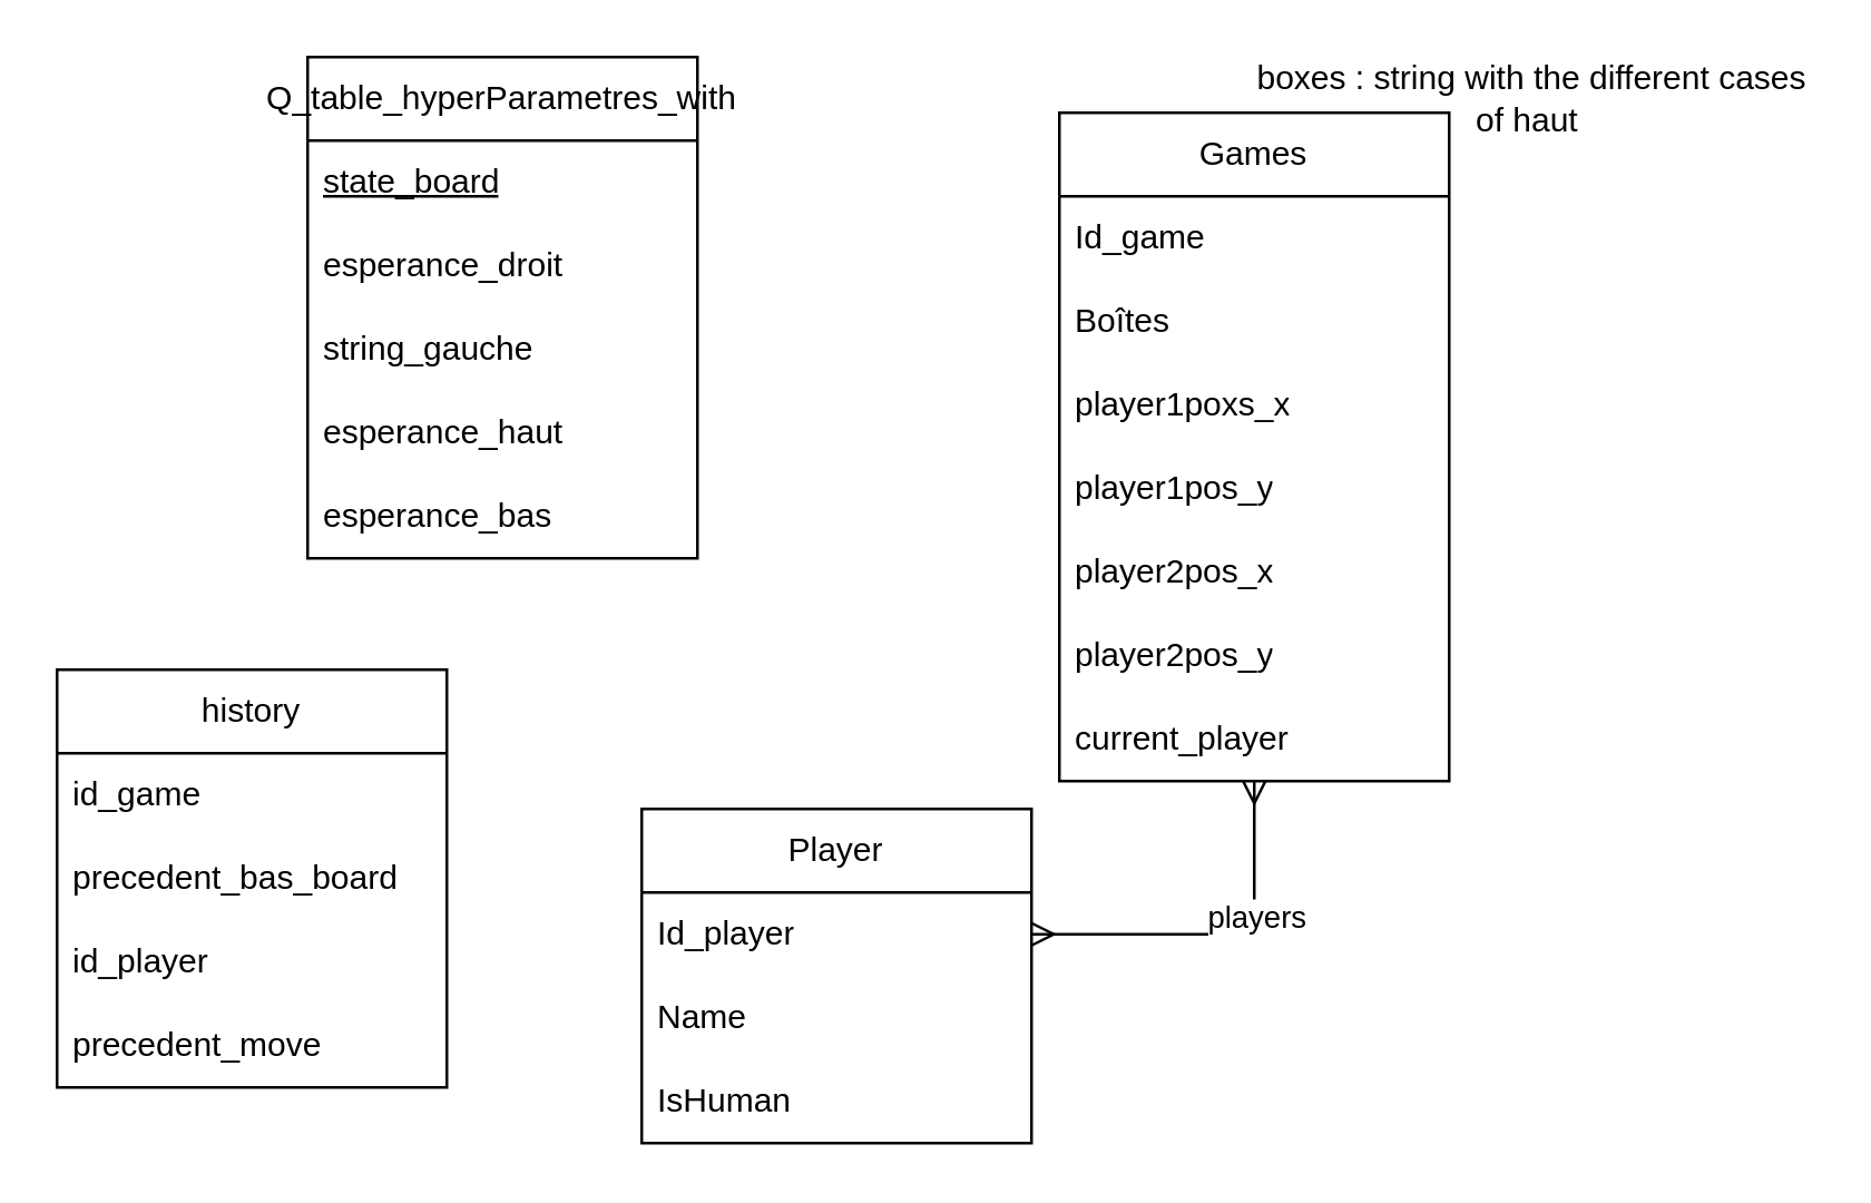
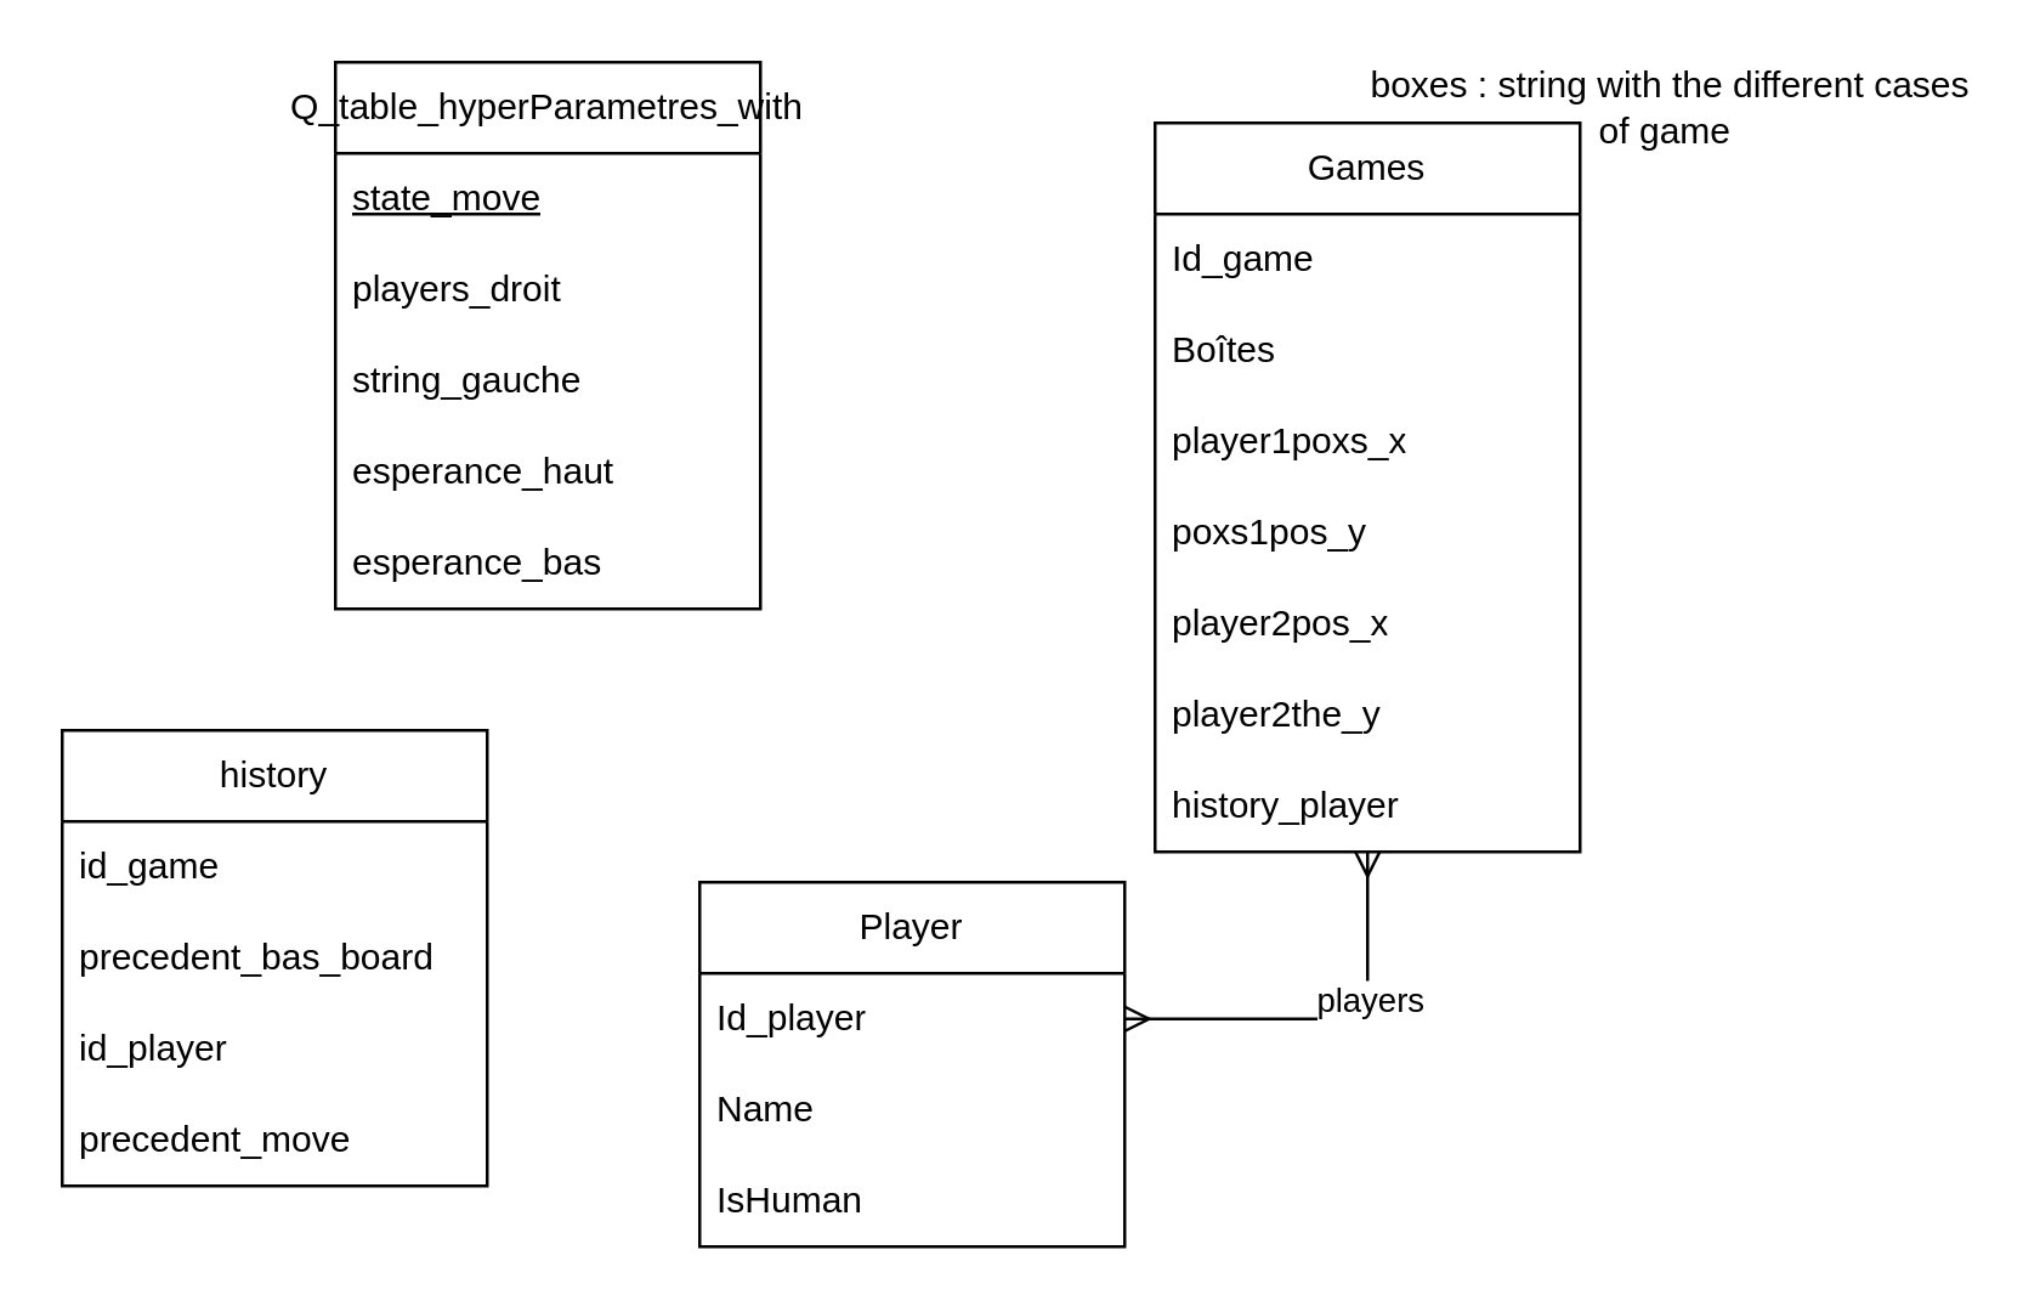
- <mxCell id="16" value="boxes : string with the different cases of haut&amp;nbsp;" style="text;html=1;align=center;verticalAlign=middle;whiteSpace=wrap;rounded=0;" parent="1" vertex="1"><mxGeometry x="450" y="20" width="200" height="30" as="geometry" /></mxCell>
+ <mxCell id="16" value="boxes : string with the different cases of game&amp;nbsp;" style="text;html=1;align=center;verticalAlign=middle;whiteSpace=wrap;rounded=0;" parent="1" vertex="1"><mxGeometry x="450" y="20" width="200" height="30" as="geometry" /></mxCell>
- <mxCell id="18" value="&lt;u&gt;state_board&lt;/u&gt;" style="text;strokeColor=none;fillColor=none;align=left;verticalAlign=middle;spacingLeft=4;spacingRight=4;overflow=hidden;points=[[0,0.5],[1,0.5]];portConstraint=eastwest;rotatable=0;whiteSpace=wrap;html=1;" parent="17" vertex="1"><mxGeometry y="30" width="140" height="30" as="geometry" /></mxCell>
+ <mxCell id="18" value="&lt;u&gt;state_move&lt;/u&gt;" style="text;strokeColor=none;fillColor=none;align=left;verticalAlign=middle;spacingLeft=4;spacingRight=4;overflow=hidden;points=[[0,0.5],[1,0.5]];portConstraint=eastwest;rotatable=0;whiteSpace=wrap;html=1;" parent="17" vertex="1"><mxGeometry y="30" width="140" height="30" as="geometry" /></mxCell>
- <mxCell id="19" value="esperance_droit" style="text;strokeColor=none;fillColor=none;align=left;verticalAlign=middle;spacingLeft=4;spacingRight=4;overflow=hidden;points=[[0,0.5],[1,0.5]];portConstraint=eastwest;rotatable=0;whiteSpace=wrap;html=1;" parent="17" vertex="1"><mxGeometry y="60" width="140" height="30" as="geometry" /></mxCell>
+ <mxCell id="19" value="players_droit" style="text;strokeColor=none;fillColor=none;align=left;verticalAlign=middle;spacingLeft=4;spacingRight=4;overflow=hidden;points=[[0,0.5],[1,0.5]];portConstraint=eastwest;rotatable=0;whiteSpace=wrap;html=1;" parent="17" vertex="1"><mxGeometry y="60" width="140" height="30" as="geometry" /></mxCell>
- <mxCell id="12" value="player1pos_y" style="text;strokeColor=none;fillColor=none;align=left;verticalAlign=middle;spacingLeft=4;spacingRight=4;overflow=hidden;points=[[0,0.5],[1,0.5]];portConstraint=eastwest;rotatable=0;whiteSpace=wrap;html=1;" parent="8" vertex="1"><mxGeometry y="120" width="140" height="30" as="geometry" /></mxCell>
+ <mxCell id="12" value="poxs1pos_y" style="text;strokeColor=none;fillColor=none;align=left;verticalAlign=middle;spacingLeft=4;spacingRight=4;overflow=hidden;points=[[0,0.5],[1,0.5]];portConstraint=eastwest;rotatable=0;whiteSpace=wrap;html=1;" parent="8" vertex="1"><mxGeometry y="120" width="140" height="30" as="geometry" /></mxCell>
- <mxCell id="14" value="player2pos_y" style="text;strokeColor=none;fillColor=none;align=left;verticalAlign=middle;spacingLeft=4;spacingRight=4;overflow=hidden;points=[[0,0.5],[1,0.5]];portConstraint=eastwest;rotatable=0;whiteSpace=wrap;html=1;" parent="8" vertex="1"><mxGeometry y="180" width="140" height="30" as="geometry" /></mxCell>
+ <mxCell id="14" value="player2the_y" style="text;strokeColor=none;fillColor=none;align=left;verticalAlign=middle;spacingLeft=4;spacingRight=4;overflow=hidden;points=[[0,0.5],[1,0.5]];portConstraint=eastwest;rotatable=0;whiteSpace=wrap;html=1;" parent="8" vertex="1"><mxGeometry y="180" width="140" height="30" as="geometry" /></mxCell>
- <mxCell id="15" value="current_player" style="text;strokeColor=none;fillColor=none;align=left;verticalAlign=middle;spacingLeft=4;spacingRight=4;overflow=hidden;points=[[0,0.5],[1,0.5]];portConstraint=eastwest;rotatable=0;whiteSpace=wrap;html=1;" parent="8" vertex="1"><mxGeometry y="210" width="140" height="30" as="geometry" /></mxCell>
+ <mxCell id="15" value="history_player" style="text;strokeColor=none;fillColor=none;align=left;verticalAlign=middle;spacingLeft=4;spacingRight=4;overflow=hidden;points=[[0,0.5],[1,0.5]];portConstraint=eastwest;rotatable=0;whiteSpace=wrap;html=1;" parent="8" vertex="1"><mxGeometry y="210" width="140" height="30" as="geometry" /></mxCell>
